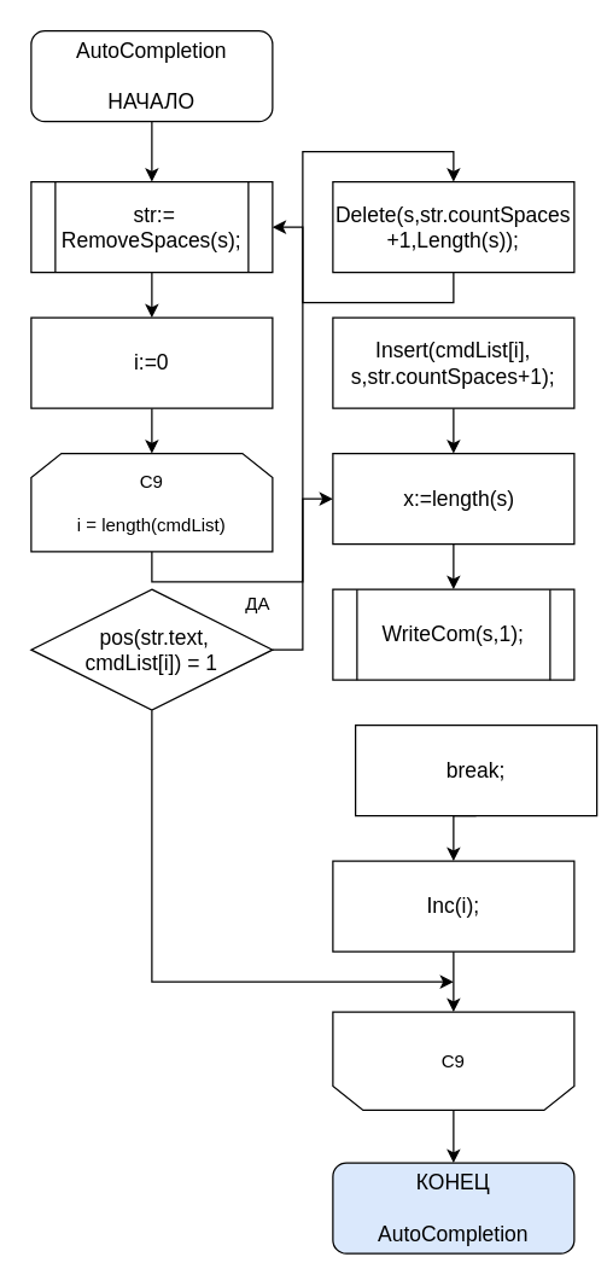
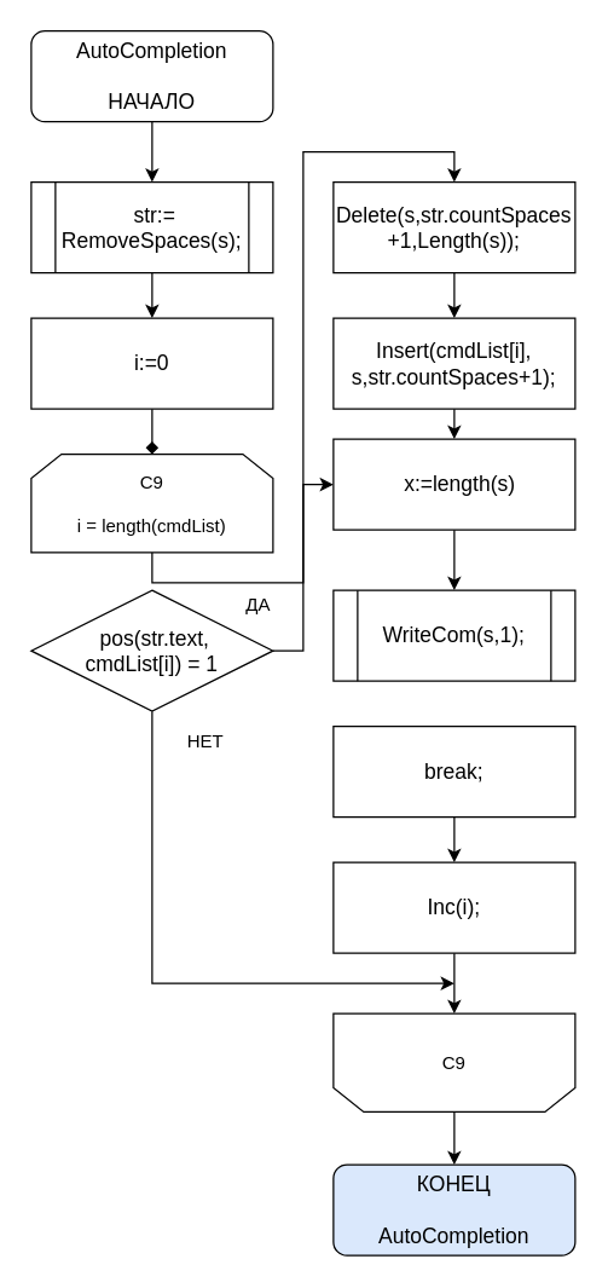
- <mxCell id="15" style="edgeStyle=orthogonalEdgeStyle;rounded=0;orthogonalLoop=1;jettySize=auto;html=1;exitX=0.5;exitY=1;exitDx=0;exitDy=0;" edge="1" parent="1" source="16" target="5"><mxGeometry relative="1" as="geometry" /></mxCell>
+ <mxCell id="15" style="edgeStyle=orthogonalEdgeStyle;rounded=0;orthogonalLoop=1;jettySize=auto;html=1;exitX=0.5;exitY=1;exitDx=0;exitDy=0;entryX=0.5;entryY=0;entryDx=0;entryDy=0;" edge="1" parent="1" source="16" target="14"><mxGeometry relative="1" as="geometry" /></mxCell>
- <mxCell id="6" style="edgeStyle=orthogonalEdgeStyle;rounded=0;orthogonalLoop=1;jettySize=auto;html=1;exitX=0.5;exitY=1;exitDx=0;exitDy=0;entryX=0.5;entryY=0;entryDx=0;entryDy=0;" edge="1" parent="1" source="7" target="9"><mxGeometry relative="1" as="geometry" /></mxCell>
+ <mxCell id="6" style="edgeStyle=orthogonalEdgeStyle;rounded=0;orthogonalLoop=1;jettySize=auto;html=1;exitX=0.5;exitY=1;exitDx=0;exitDy=0;entryX=0.5;entryY=0;entryDx=0;entryDy=0;endArrow=diamond;" edge="1" parent="1" source="7" target="9"><mxGeometry relative="1" as="geometry" /></mxCell>
- <mxCell id="18" value="&lt;span style=&quot;font-size: 14px&quot;&gt;&amp;nbsp; x:=length(s)&lt;/span&gt;" style="rounded=0;whiteSpace=wrap;html=1;" vertex="1" parent="1"><mxGeometry x="220" y="300" width="160" height="60" as="geometry" /></mxCell>
+ <mxCell id="18" value="&lt;span style=&quot;font-size: 14px&quot;&gt;&amp;nbsp; x:=length(s)&lt;/span&gt;" style="rounded=0;whiteSpace=wrap;html=1;" vertex="1" parent="1"><mxGeometry x="220" y="290" width="160" height="60" as="geometry" /></mxCell>
+ <mxCell id="28" value="НЕТ" style="text;html=1;align=center;verticalAlign=middle;resizable=0;points=[];autosize=1;strokeColor=none;" vertex="1" parent="1"><mxGeometry x="115" y="480" width="40" height="20" as="geometry" /></mxCell>
- <mxCell id="21" value="&lt;span style=&quot;font-size: 14px&quot;&gt;break;&lt;/span&gt;" style="rounded=0;whiteSpace=wrap;html=1;" vertex="1" parent="1"><mxGeometry x="235" y="480" width="160" height="60" as="geometry" /></mxCell>
+ <mxCell id="21" value="&lt;span style=&quot;font-size: 14px&quot;&gt;break;&lt;/span&gt;" style="rounded=0;whiteSpace=wrap;html=1;" vertex="1" parent="1"><mxGeometry x="220" y="480" width="160" height="60" as="geometry" /></mxCell>
